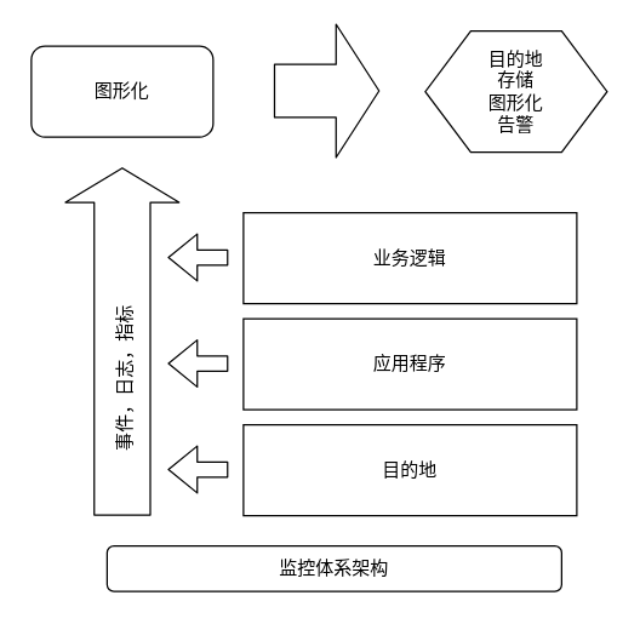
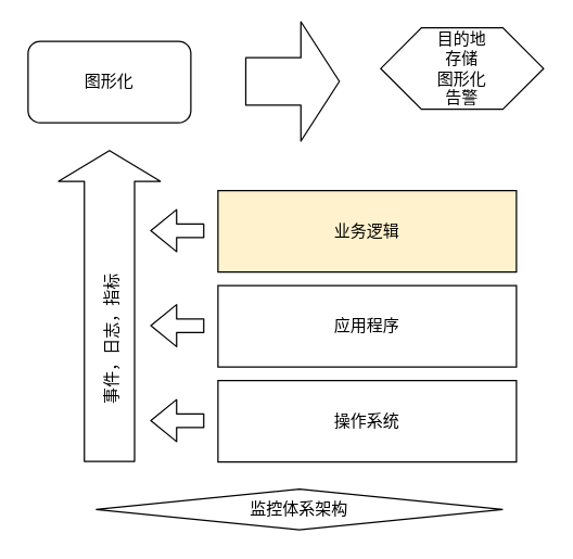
- <mxCell id="12" value="目的地&lt;br&gt;存储&lt;br&gt;图形化&lt;br&gt;告警" style="shape=hexagon;perimeter=hexagonPerimeter2;whiteSpace=wrap;html=1;" vertex="1" parent="1"><mxGeometry x="280" y="20" width="120" height="80" as="geometry" /></mxCell>
+ <mxCell id="12" value="目的地&lt;br&gt;存储&lt;br&gt;图形化&lt;br&gt;告警" style="shape=hexagon;perimeter=hexagonPerimeter2;whiteSpace=wrap;html=1;" vertex="1" parent="1"><mxGeometry x="280" y="20" width="120" height="60" as="geometry" /></mxCell>
- <mxCell id="2" value="业务逻辑" style="rounded=0;whiteSpace=wrap;html=1;" vertex="1" parent="1"><mxGeometry x="160" y="140" width="220" height="60" as="geometry" /></mxCell>
+ <mxCell id="2" value="业务逻辑" style="rounded=0;whiteSpace=wrap;html=1;fillColor=#fff2cc;" vertex="1" parent="1"><mxGeometry x="160" y="140" width="220" height="60" as="geometry" /></mxCell>
- <mxCell id="4" value="目的地" style="rounded=0;whiteSpace=wrap;html=1;" vertex="1" parent="1"><mxGeometry x="160" y="280" width="220" height="60" as="geometry" /></mxCell>
+ <mxCell id="4" value="操作系统" style="rounded=0;whiteSpace=wrap;html=1;" vertex="1" parent="1"><mxGeometry x="160" y="280" width="220" height="60" as="geometry" /></mxCell>
- <mxCell id="10" value="监控体系架构" style="rounded=1;whiteSpace=wrap;html=1;" vertex="1" parent="1"><mxGeometry x="70" y="360" width="300" height="30" as="geometry" /></mxCell>
+ <mxCell id="10" value="监控体系架构" style="rhombus;whiteSpace=wrap;html=1;" vertex="1" parent="1"><mxGeometry x="70" y="360" width="300" height="30" as="geometry" /></mxCell>
